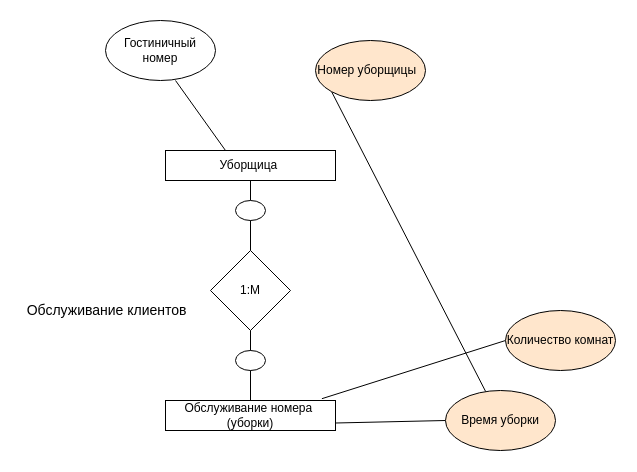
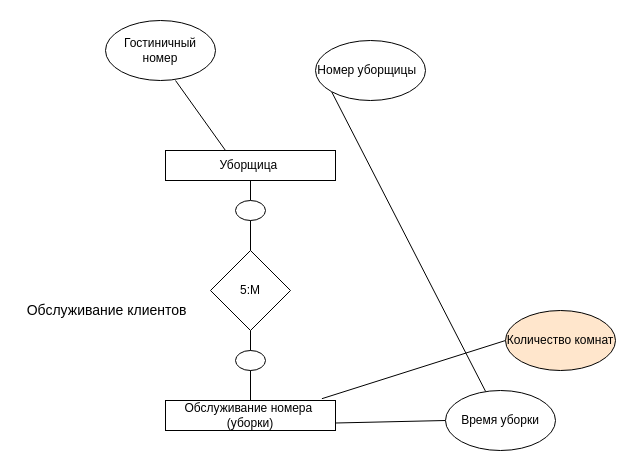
- <mxCell id="6" value="Номер уборщицы&amp;nbsp;&amp;nbsp;" style="ellipse;whiteSpace=wrap;html=1;fillColor=#ffe6cc;" vertex="1" parent="1"><mxGeometry x="315" y="40" width="110" height="60" as="geometry" /></mxCell>
+ <mxCell id="6" value="Номер уборщицы&amp;nbsp;&amp;nbsp;" style="ellipse;whiteSpace=wrap;html=1;" vertex="1" parent="1"><mxGeometry x="315" y="40" width="110" height="60" as="geometry" /></mxCell>
- <mxCell id="8" value="1:M" style="rhombus;whiteSpace=wrap;html=1;" vertex="1" parent="1"><mxGeometry x="210" y="250" width="80" height="80" as="geometry" /></mxCell>
+ <mxCell id="8" value="5:M" style="rhombus;whiteSpace=wrap;html=1;" vertex="1" parent="1"><mxGeometry x="210" y="250" width="80" height="80" as="geometry" /></mxCell>
- <mxCell id="17" value="Время уборки" style="ellipse;whiteSpace=wrap;html=1;fillColor=#ffe6cc;" vertex="1" parent="1"><mxGeometry x="445" y="390" width="110" height="60" as="geometry" /></mxCell>
+ <mxCell id="17" value="Время уборки" style="ellipse;whiteSpace=wrap;html=1;" vertex="1" parent="1"><mxGeometry x="445" y="390" width="110" height="60" as="geometry" /></mxCell>
